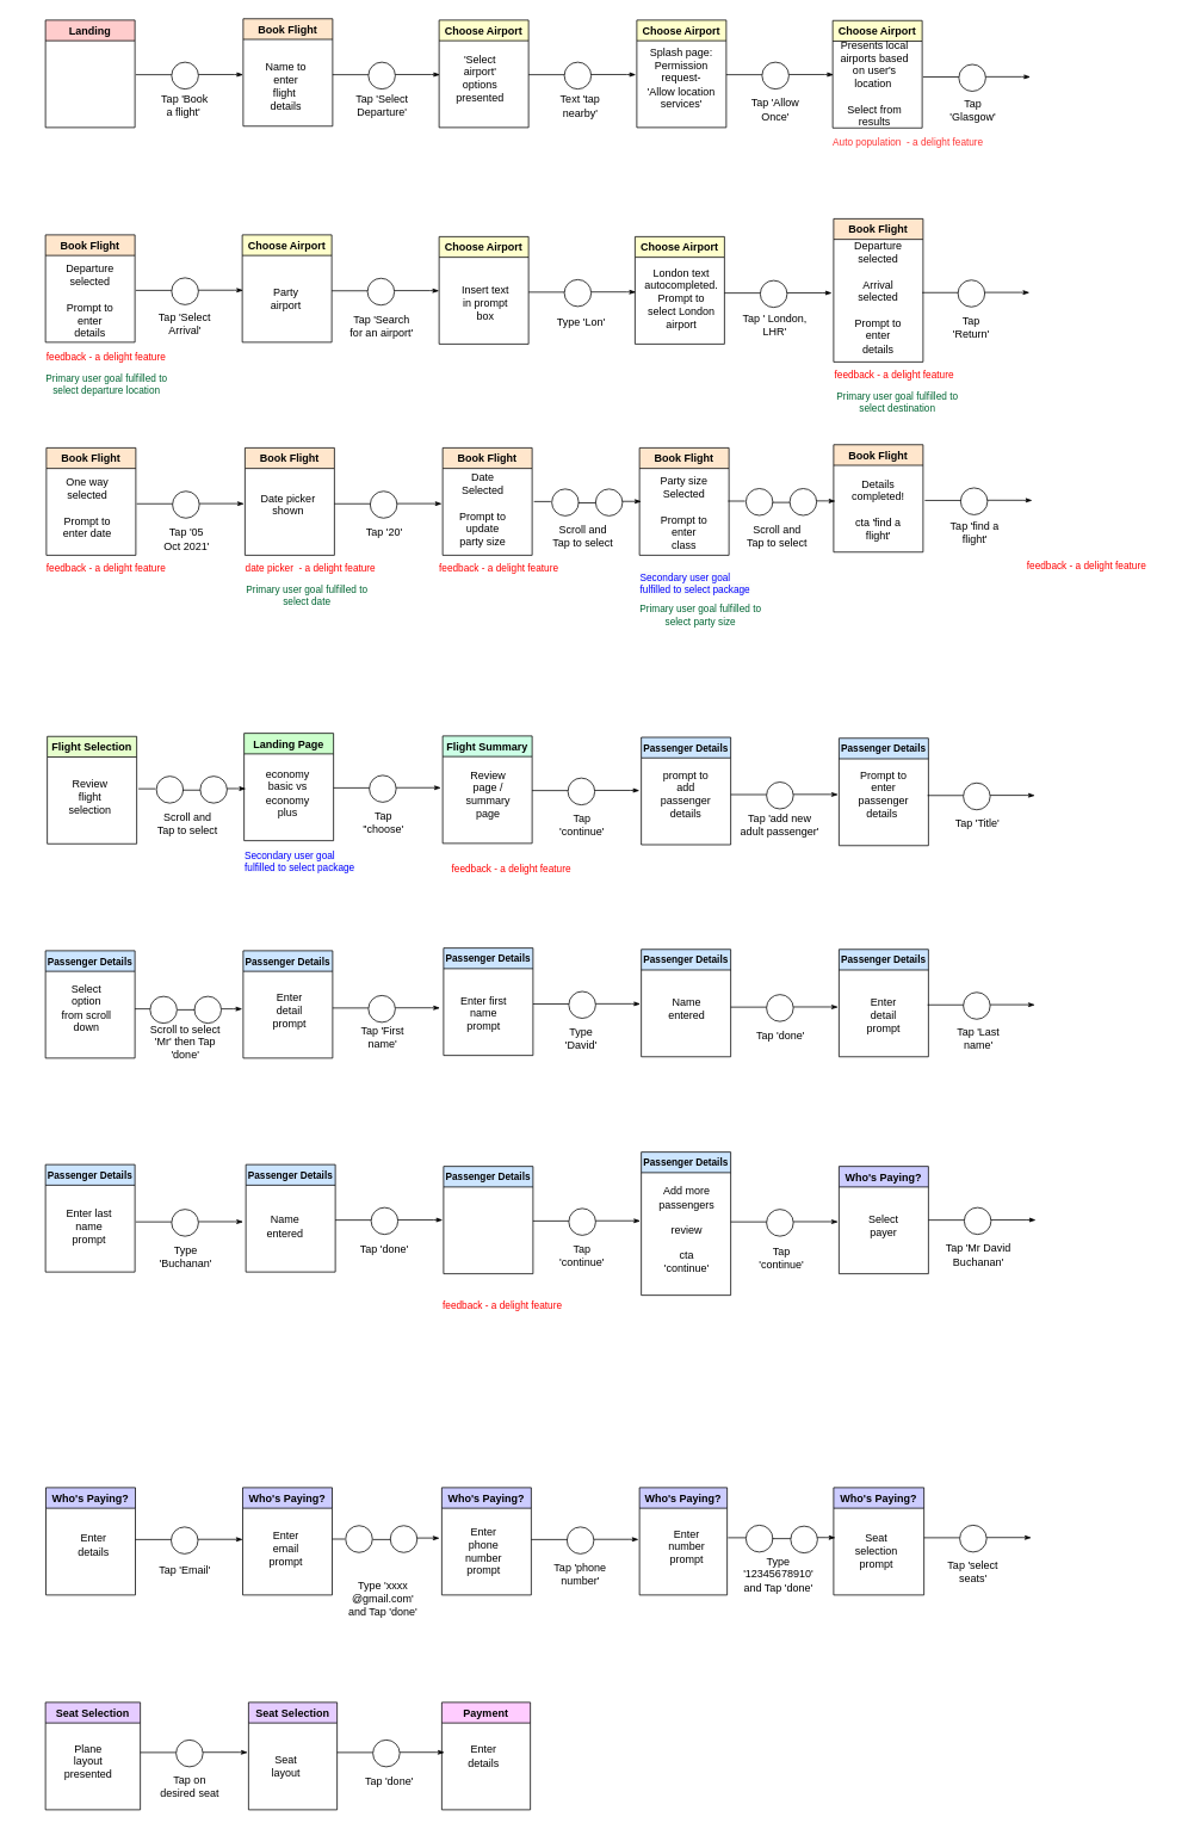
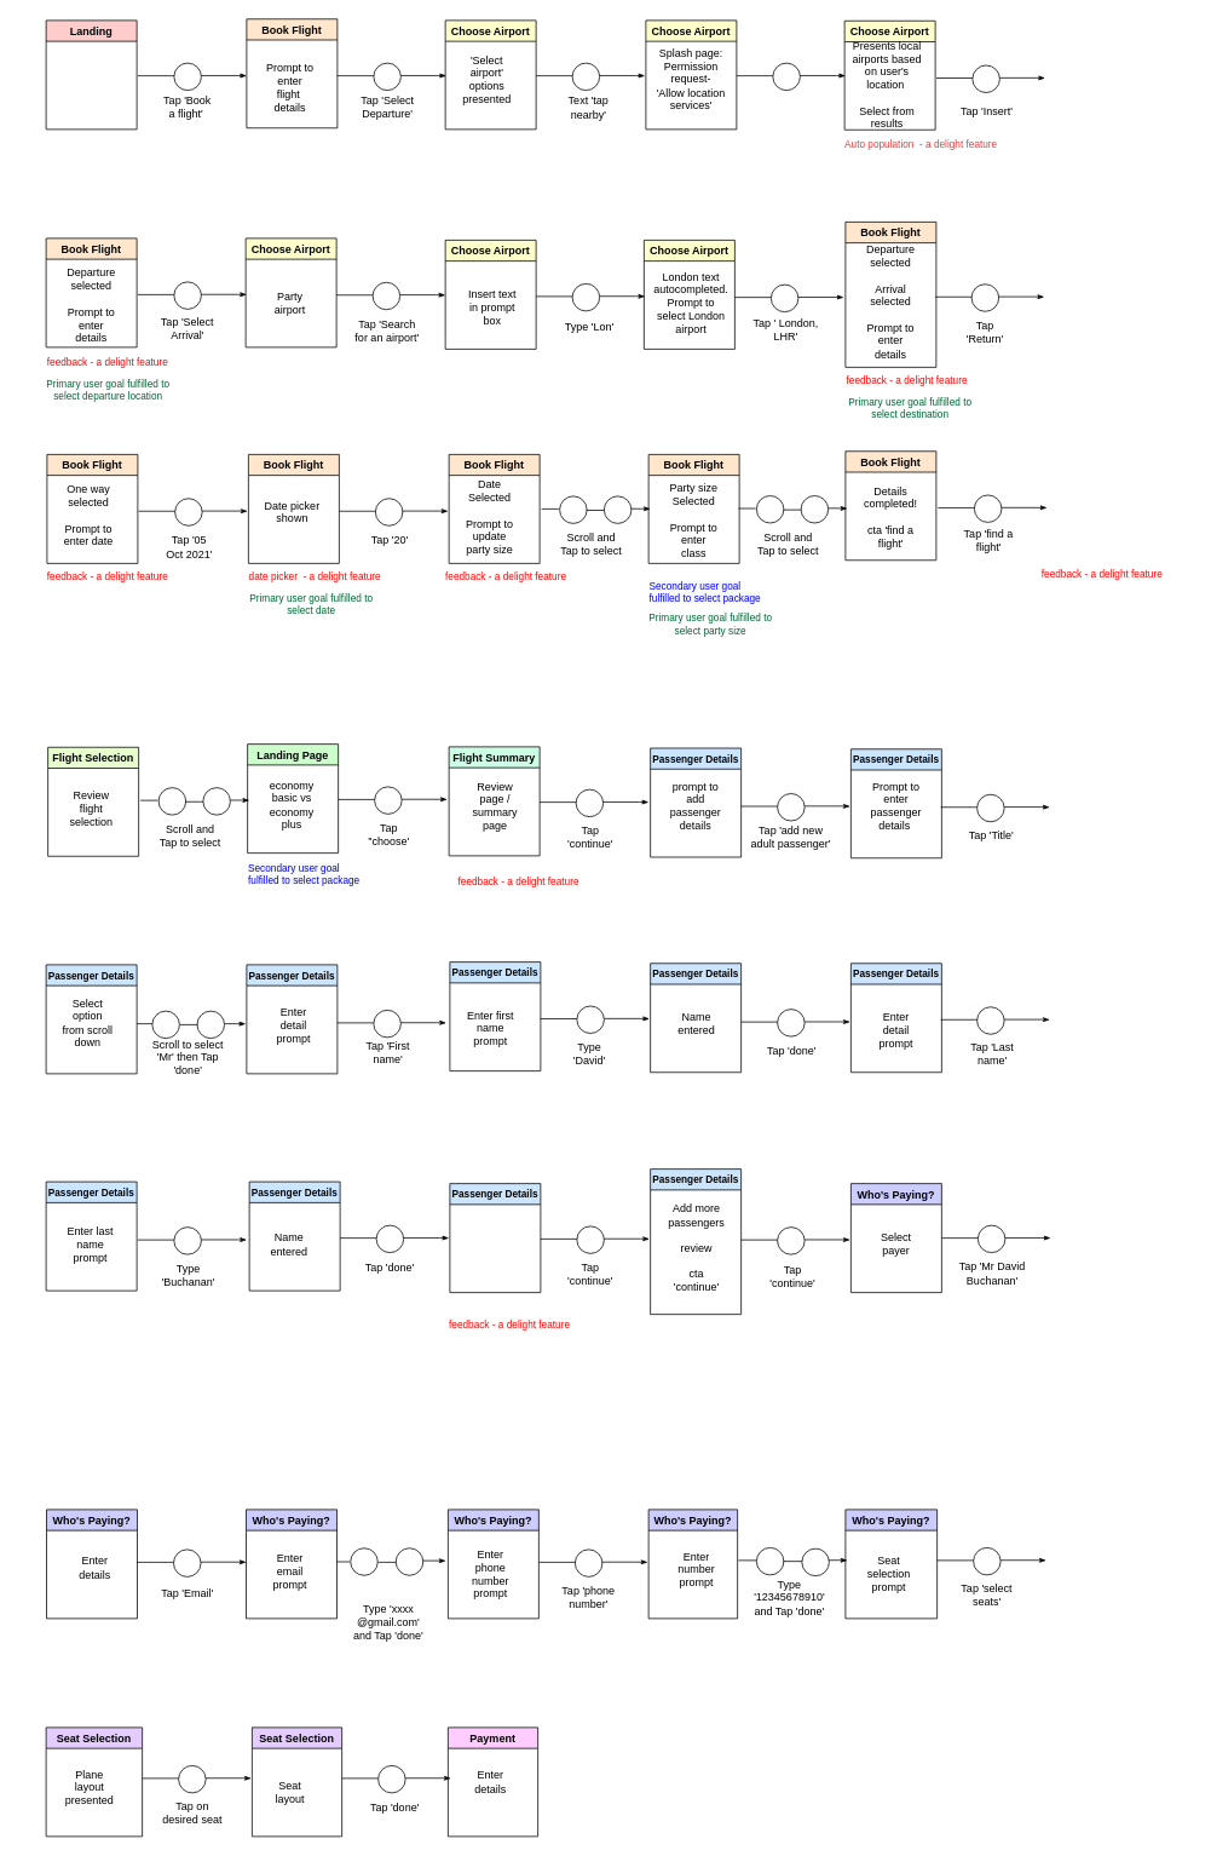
- <mxCell id="8" value="Name to enter flight&amp;nbsp; details" style="text;html=1;strokeColor=none;fillColor=none;align=center;verticalAlign=middle;whiteSpace=wrap;rounded=0;labelBackgroundColor=none;labelBorderColor=none;" parent="7" vertex="1"><mxGeometry x="18" y="60" width="60" height="30" as="geometry" /></mxCell>
+ <mxCell id="8" value="Prompt to enter flight&amp;nbsp; details" style="text;html=1;strokeColor=none;fillColor=none;align=center;verticalAlign=middle;whiteSpace=wrap;rounded=0;labelBackgroundColor=none;labelBorderColor=none;" parent="7" vertex="1"><mxGeometry x="18" y="60" width="60" height="30" as="geometry" /></mxCell>
- <mxCell id="81" value="Tap 'Allow Once'" style="text;html=1;strokeColor=none;fillColor=none;align=center;verticalAlign=middle;whiteSpace=wrap;rounded=0;labelBackgroundColor=none;labelBorderColor=none;" parent="1" vertex="1"><mxGeometry x="836" y="107" width="60" height="30" as="geometry" /></mxCell>
- <mxCell id="82" value="Tap 'Glasgow'" style="text;html=1;strokeColor=none;fillColor=none;align=center;verticalAlign=middle;whiteSpace=wrap;rounded=0;labelBackgroundColor=none;labelBorderColor=none;" parent="1" vertex="1"><mxGeometry x="1057" y="107.5" width="60" height="30" as="geometry" /></mxCell>
+ <mxCell id="82" value="Tap 'Insert'" style="text;html=1;strokeColor=none;fillColor=none;align=center;verticalAlign=middle;whiteSpace=wrap;rounded=0;labelBackgroundColor=none;labelBorderColor=none;" parent="1" vertex="1"><mxGeometry x="1057" y="107.5" width="60" height="30" as="geometry" /></mxCell>
